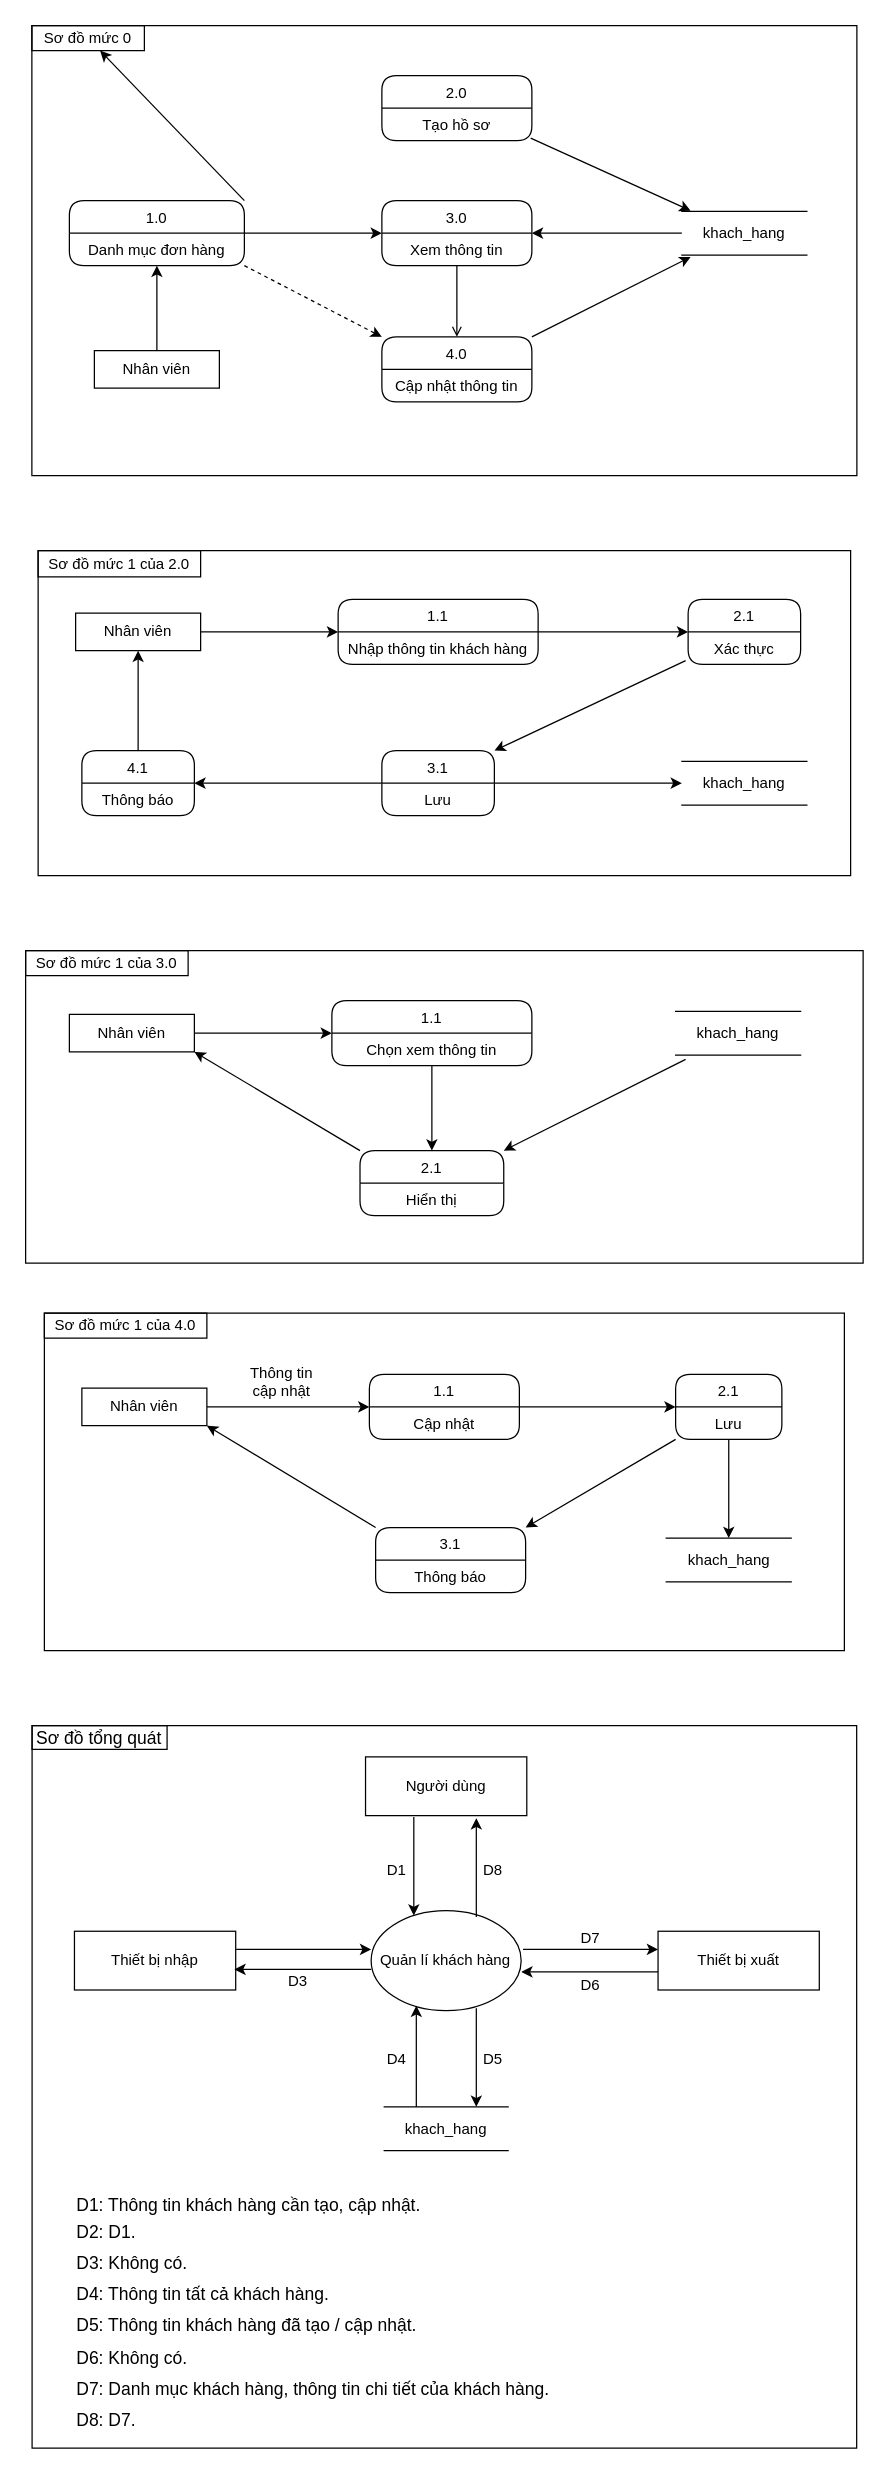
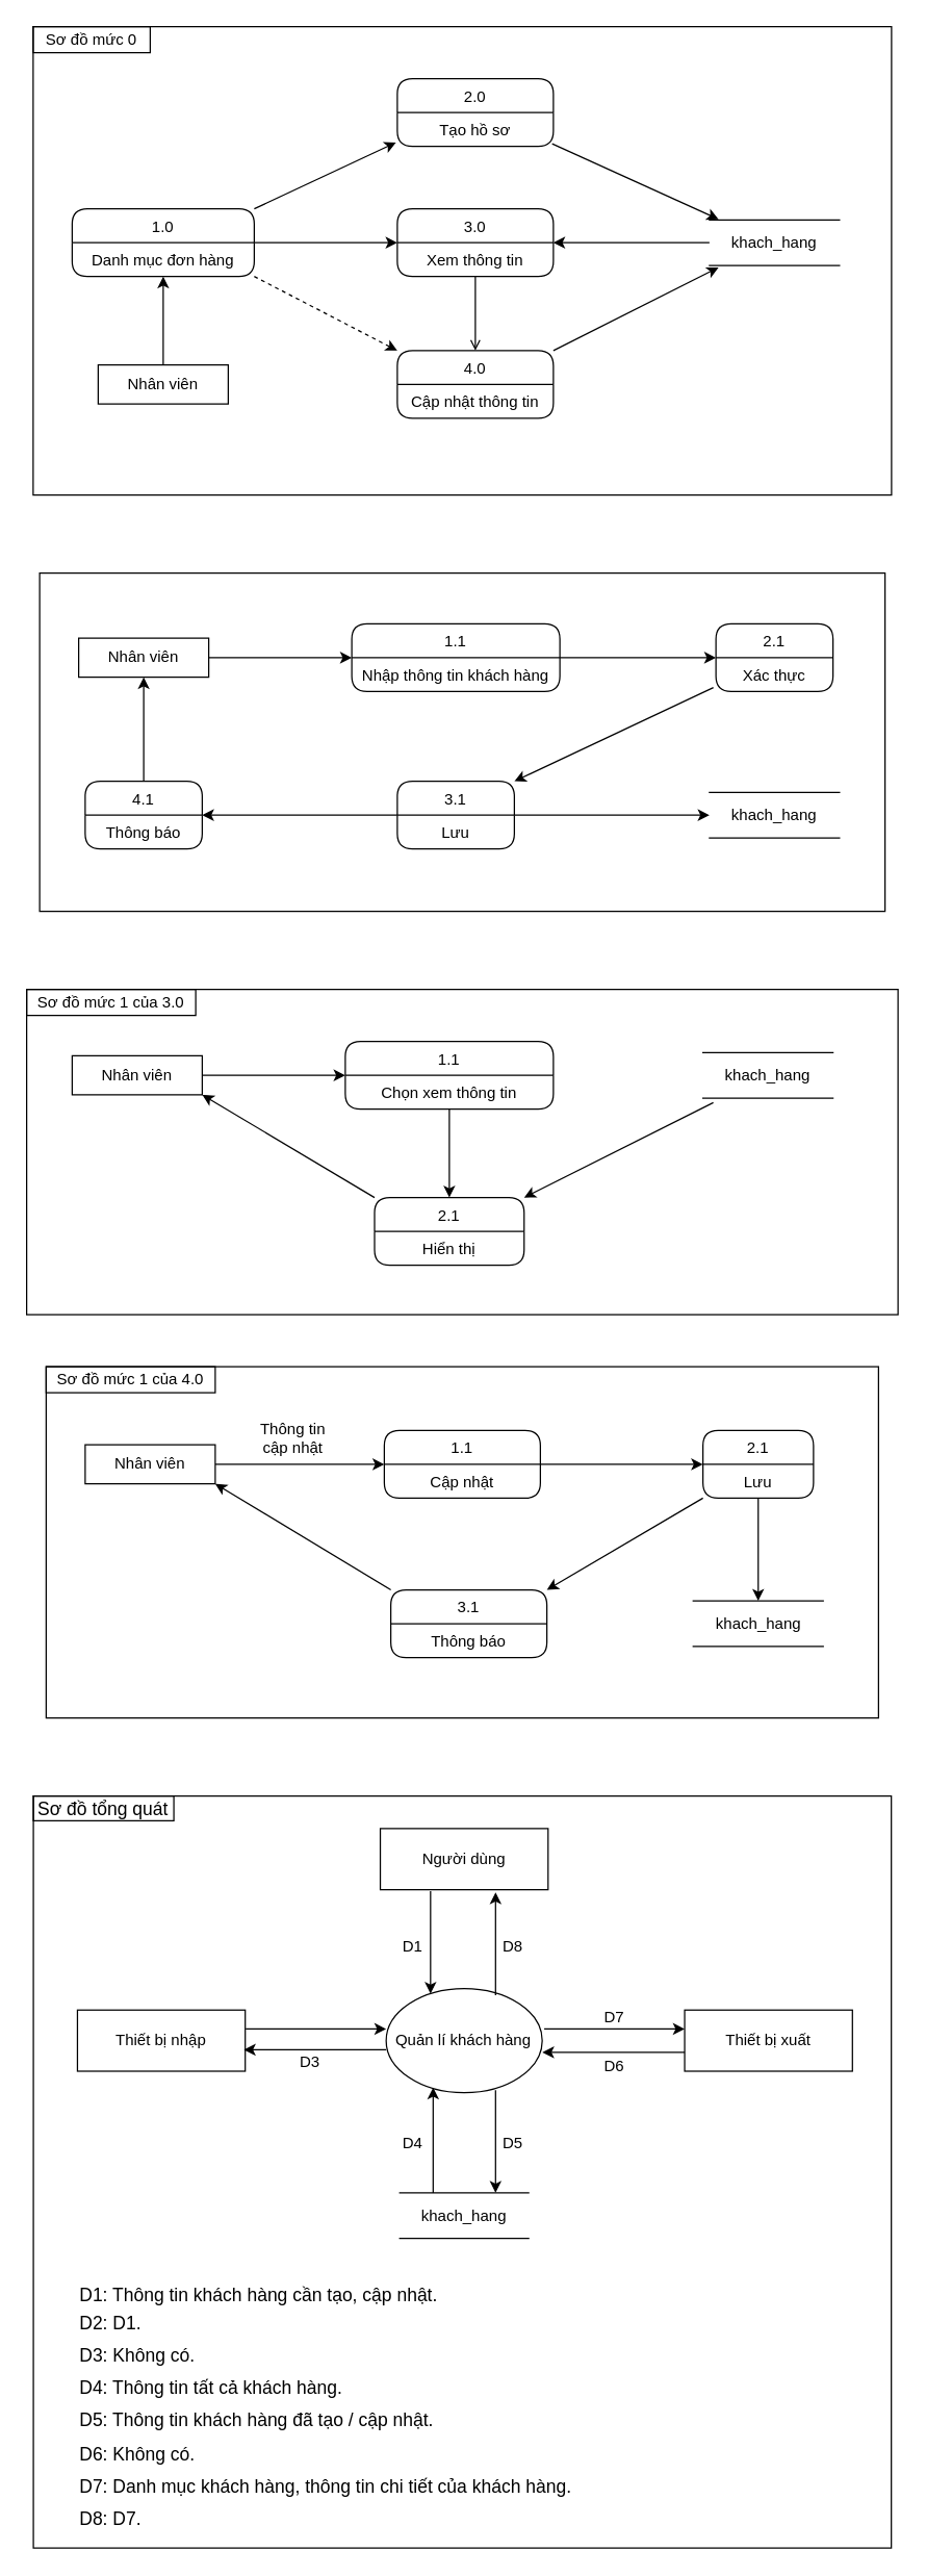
- <mxCell id="17" value="" style="endArrow=classic;html=1;exitX=1;exitY=0;exitDx=0;exitDy=0;" edge="1" parent="1" source="8" target="23"><mxGeometry width="50" height="50" relative="1" as="geometry"><mxPoint x="185" y="110" as="sourcePoint" /><mxPoint x="235" y="60" as="targetPoint" /></mxGeometry></mxCell>
+ <mxCell id="17" value="" style="endArrow=classic;html=1;exitX=1;exitY=0;exitDx=0;exitDy=0;entryX=-0.008;entryY=0.885;entryDx=0;entryDy=0;entryPerimeter=0;" edge="1" parent="1" source="8" target="11"><mxGeometry width="50" height="50" relative="1" as="geometry"><mxPoint x="185" y="110" as="sourcePoint" /><mxPoint x="235" y="60" as="targetPoint" /></mxGeometry></mxCell>
- <mxCell id="40" value="Sơ đồ mức 1 của 2.0" style="rounded=0;whiteSpace=wrap;html=1;fillColor=none;" vertex="1" parent="1"><mxGeometry x="30" y="440" width="130" height="21" as="geometry" /></mxCell>
